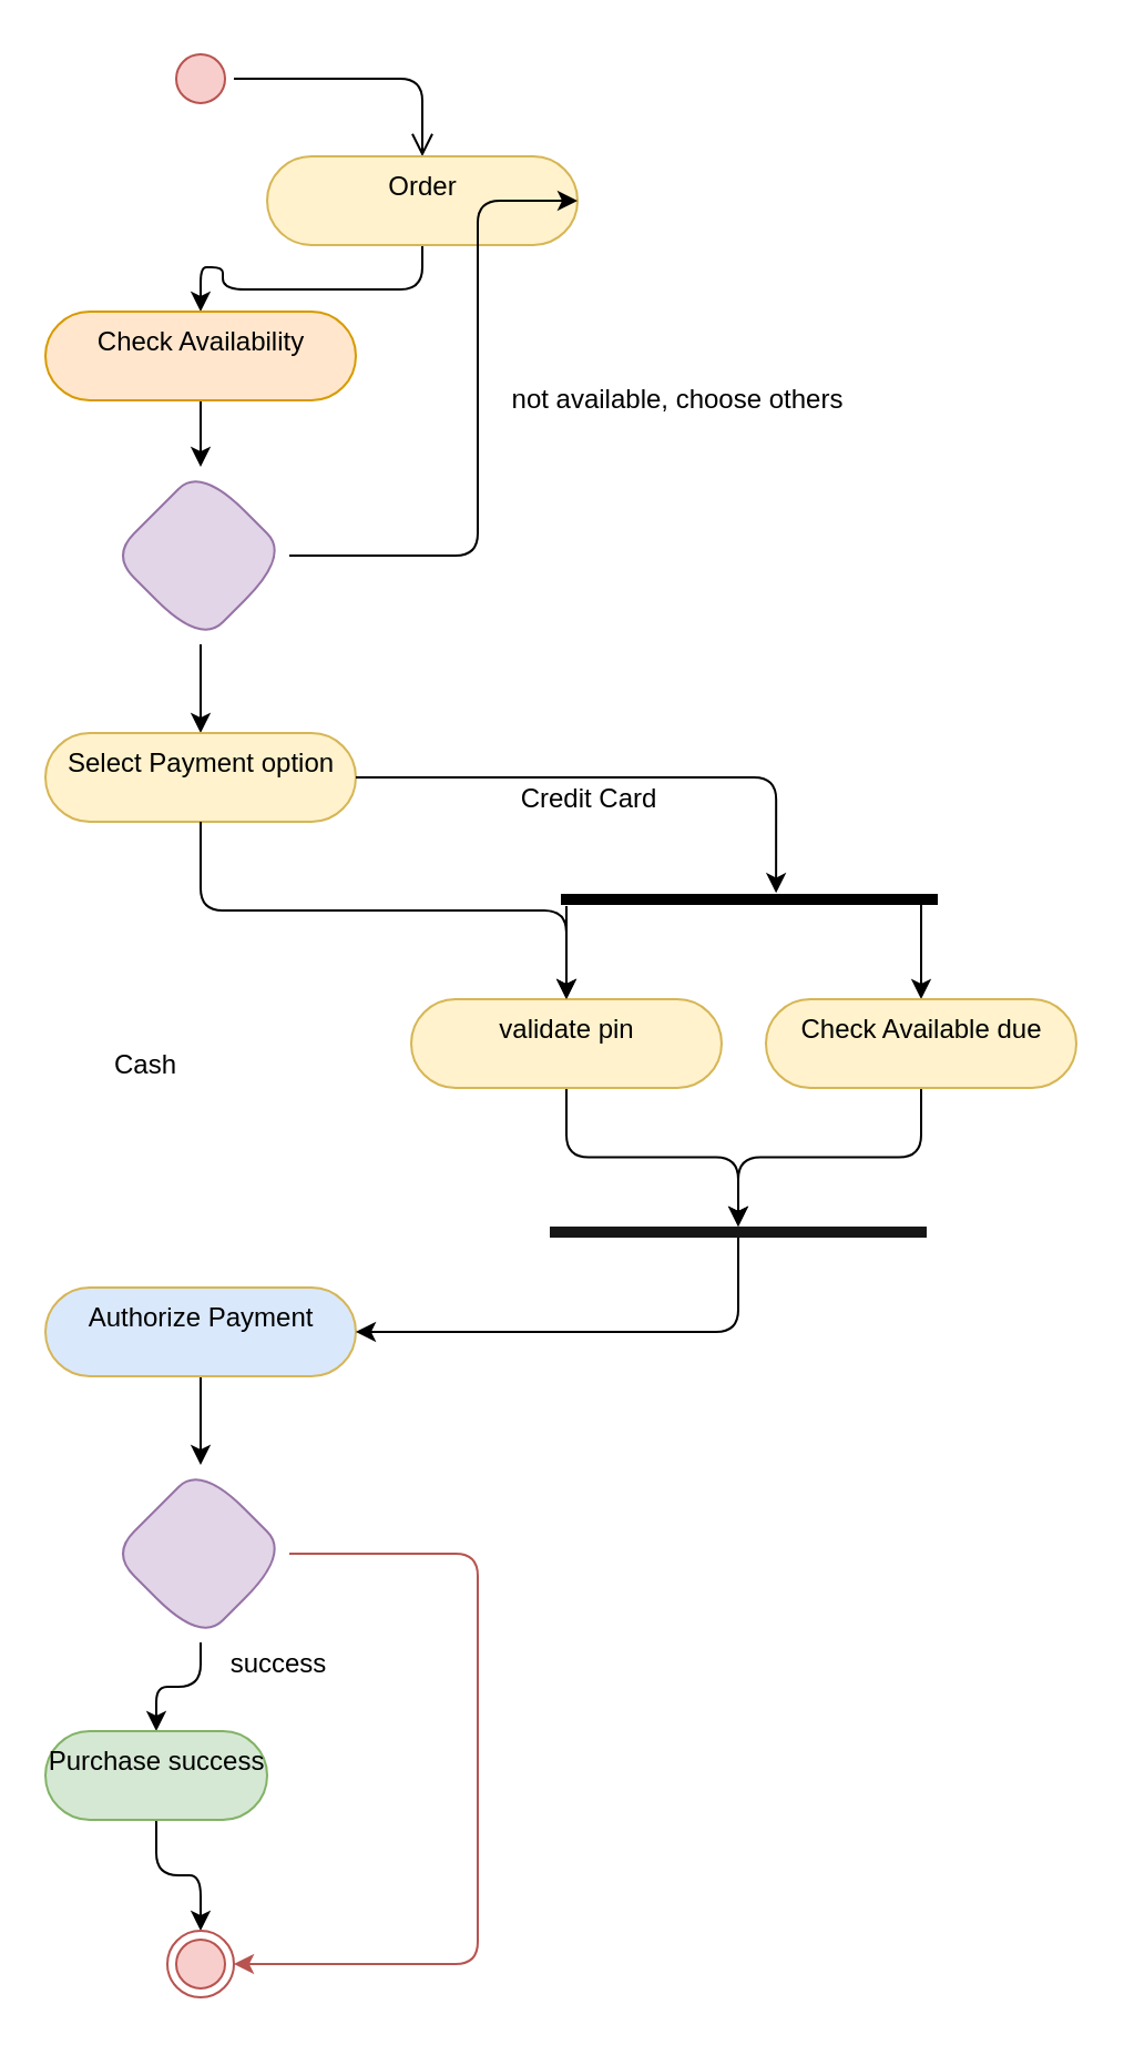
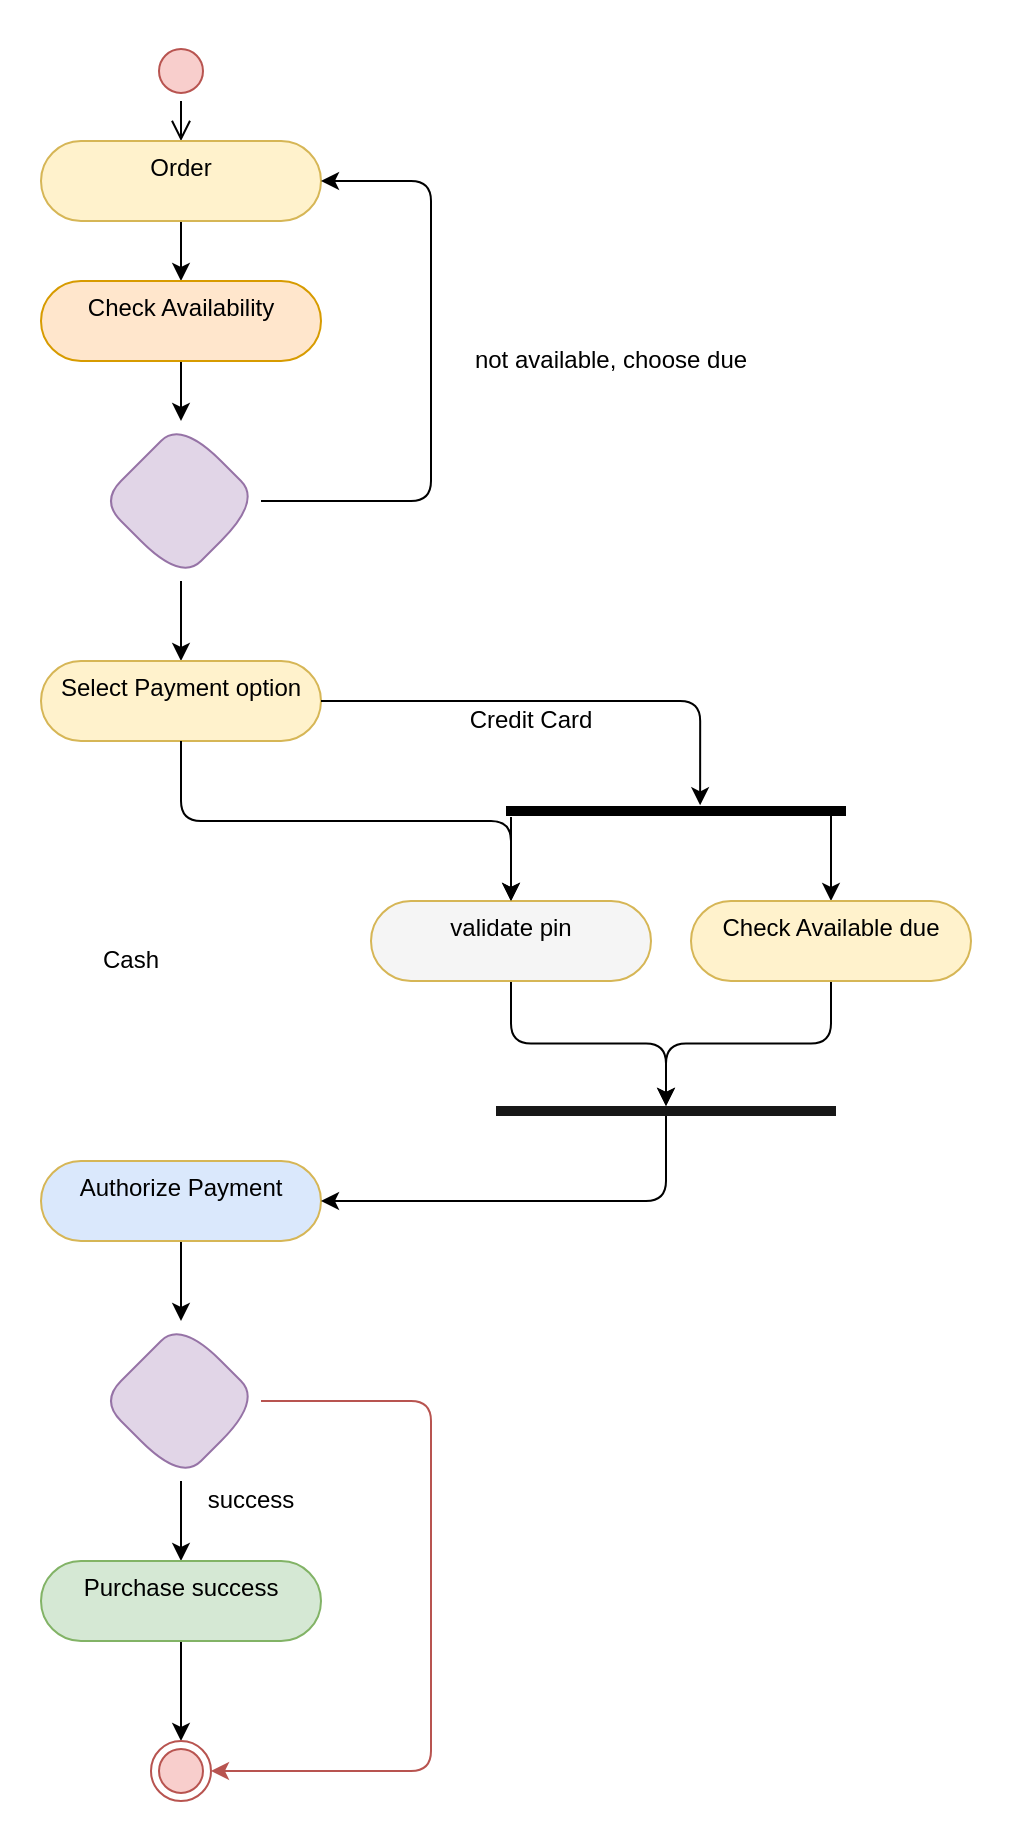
- <mxCell id="5" value="Order" style="html=1;align=center;verticalAlign=top;rounded=1;absoluteArcSize=1;arcSize=108;dashed=0;sketch=0;fillColor=#fff2cc;strokeColor=#d6b656;" parent="1" vertex="1"><mxGeometry x="120" y="70" width="140" height="40" as="geometry" /></mxCell>
+ <mxCell id="5" value="Order" style="html=1;align=center;verticalAlign=top;rounded=1;absoluteArcSize=1;arcSize=108;dashed=0;sketch=0;fillColor=#fff2cc;strokeColor=#d6b656;" parent="1" vertex="1"><mxGeometry x="20" y="70" width="140" height="40" as="geometry" /></mxCell>
- <mxCell id="11" value="not available, choose others" style="text;html=1;align=center;verticalAlign=middle;resizable=0;points=[];autosize=1;strokeColor=none;" parent="1" vertex="1"><mxGeometry x="225" y="170" width="160" height="20" as="geometry" /></mxCell>
+ <mxCell id="11" value="not available, choose due" style="text;html=1;align=center;verticalAlign=middle;resizable=0;points=[];autosize=1;strokeColor=none;" parent="1" vertex="1"><mxGeometry x="225" y="170" width="160" height="20" as="geometry" /></mxCell>
- <mxCell id="17" value="validate pin" style="html=1;align=center;verticalAlign=top;rounded=1;absoluteArcSize=1;arcSize=108;dashed=0;sketch=0;fillColor=#fff2cc;strokeColor=#d6b656;" parent="1" vertex="1"><mxGeometry x="185" y="450" width="140" height="40" as="geometry" /></mxCell>
+ <mxCell id="17" value="validate pin" style="html=1;align=center;verticalAlign=top;rounded=1;absoluteArcSize=1;arcSize=108;dashed=0;sketch=0;fillColor=#f5f5f5;strokeColor=#d6b656;" parent="1" vertex="1"><mxGeometry x="185" y="450" width="140" height="40" as="geometry" /></mxCell>
- <mxCell id="32" value="Purchase success" style="html=1;align=center;verticalAlign=top;rounded=1;absoluteArcSize=1;arcSize=108;dashed=0;sketch=0;fillColor=#d5e8d4;strokeColor=#82b366;" parent="1" vertex="1"><mxGeometry x="20" y="780" width="100" height="40" as="geometry" /></mxCell>
+ <mxCell id="32" value="Purchase success" style="html=1;align=center;verticalAlign=top;rounded=1;absoluteArcSize=1;arcSize=108;dashed=0;sketch=0;fillColor=#d5e8d4;strokeColor=#82b366;" parent="1" vertex="1"><mxGeometry x="20" y="780" width="140" height="40" as="geometry" /></mxCell>
